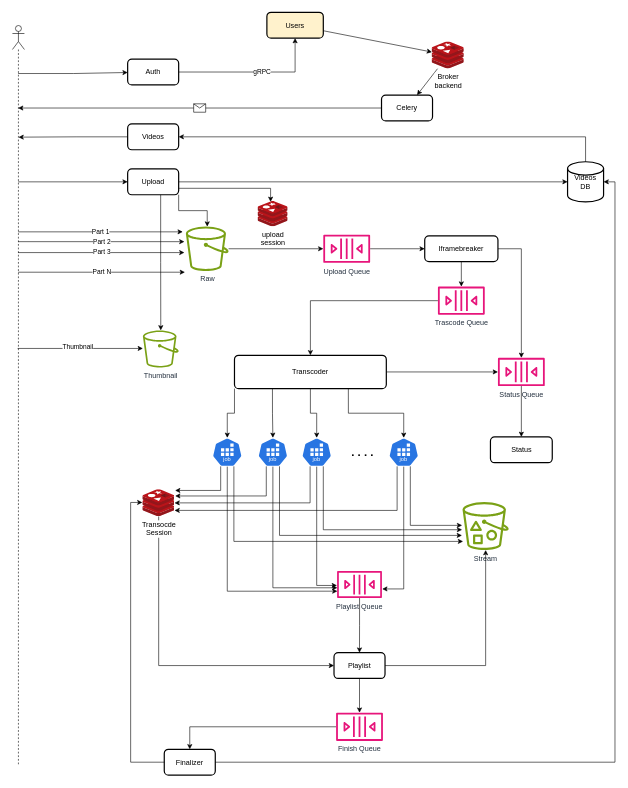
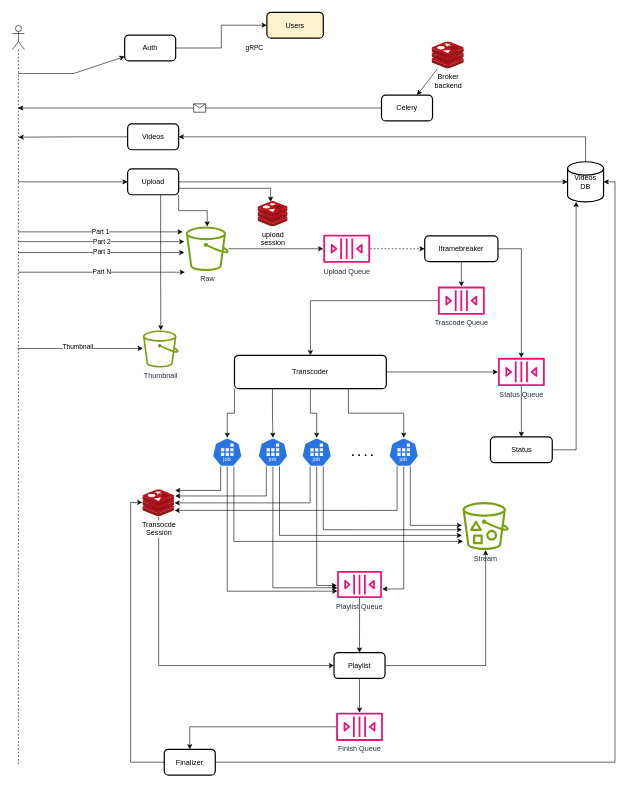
- <mxCell id="15" value="" style="endArrow=classic;html=1;rounded=0;" parent="1" source="6" target="16" edge="1"><mxGeometry width="50" height="50" relative="1" as="geometry"><mxPoint x="682" y="63" as="sourcePoint" /><mxPoint x="378" y="158" as="targetPoint" /></mxGeometry></mxCell>
- <mxCell id="5" value="Auth" style="rounded=1;whiteSpace=wrap;html=1;absoluteArcSize=1;arcSize=14;strokeWidth=2;" parent="1" vertex="1"><mxGeometry x="212" y="98" width="85" height="43" as="geometry" /></mxCell>
+ <mxCell id="5" value="Auth" style="rounded=1;whiteSpace=wrap;html=1;absoluteArcSize=1;arcSize=14;strokeWidth=2;" parent="1" vertex="1"><mxGeometry x="207" y="58" width="85" height="43" as="geometry" /></mxCell>
- <mxCell id="23" value="" style="edgeStyle=orthogonalEdgeStyle;rounded=0;orthogonalLoop=1;jettySize=auto;html=1;" parent="1" source="24" target="27" edge="1"><mxGeometry relative="1" as="geometry"><mxPoint x="773" y="467" as="targetPoint" /></mxGeometry></mxCell>
+ <mxCell id="23" value="" style="edgeStyle=orthogonalEdgeStyle;rounded=0;orthogonalLoop=1;jettySize=auto;html=1;dashed=1;" parent="1" source="24" target="27" edge="1"><mxGeometry relative="1" as="geometry"><mxPoint x="773" y="467" as="targetPoint" /></mxGeometry></mxCell>
+ <mxCell id="70" style="edgeStyle=orthogonalEdgeStyle;rounded=0;orthogonalLoop=1;jettySize=auto;html=1;exitX=1;exitY=0.5;exitDx=0;exitDy=0;entryX=0.238;entryY=0.997;entryDx=0;entryDy=0;entryPerimeter=0;" parent="1" source="66" target="22" edge="1"><mxGeometry relative="1" as="geometry" /></mxCell>
